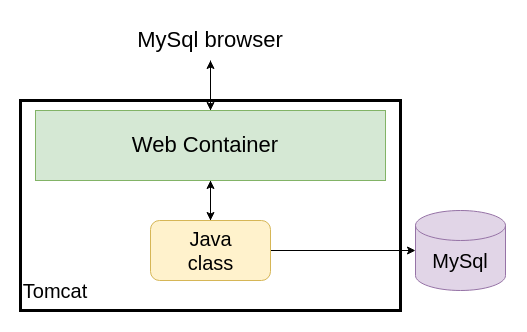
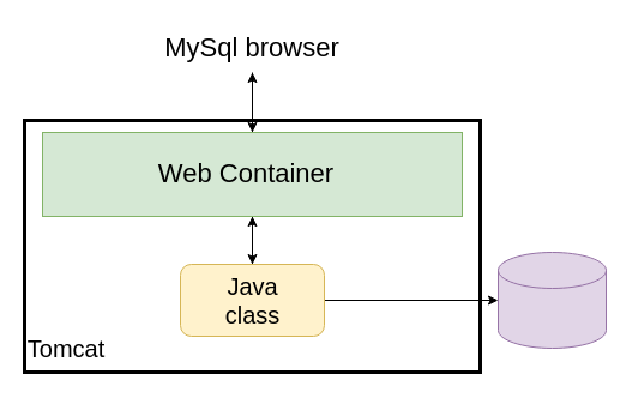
- <mxCell id="15" value="MySql" style="text;html=1;strokeColor=none;fillColor=none;align=center;verticalAlign=middle;whiteSpace=wrap;rounded=0;fontSize=20;" vertex="1" parent="1"><mxGeometry x="440" y="250" width="40" height="20" as="geometry" /></mxCell>
